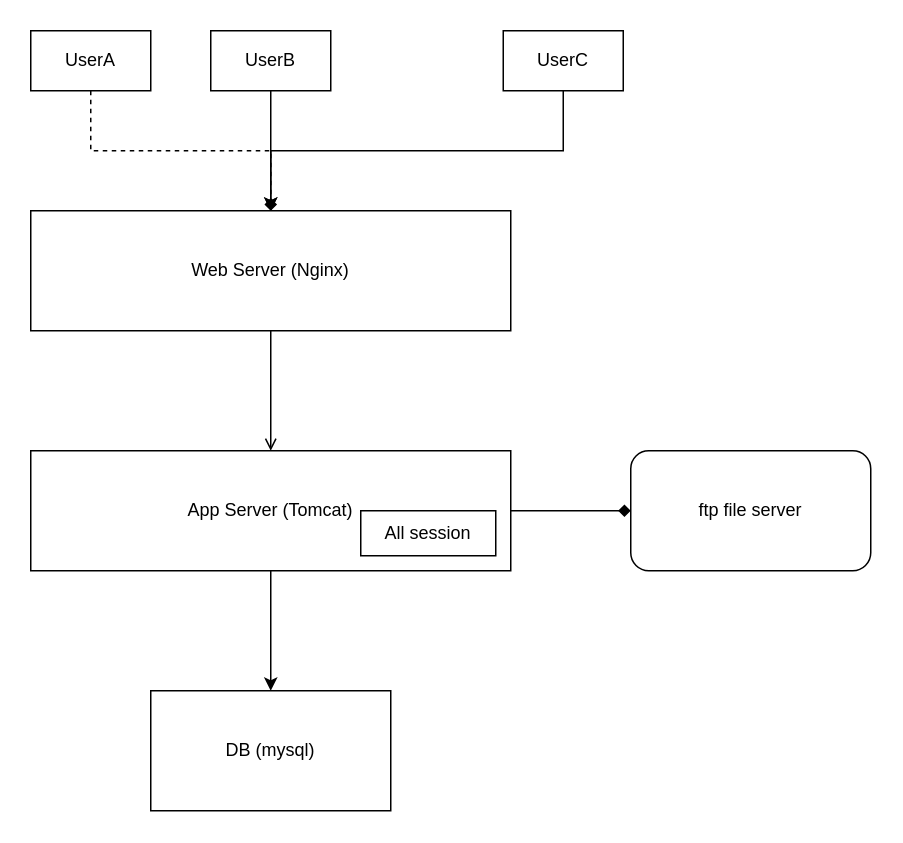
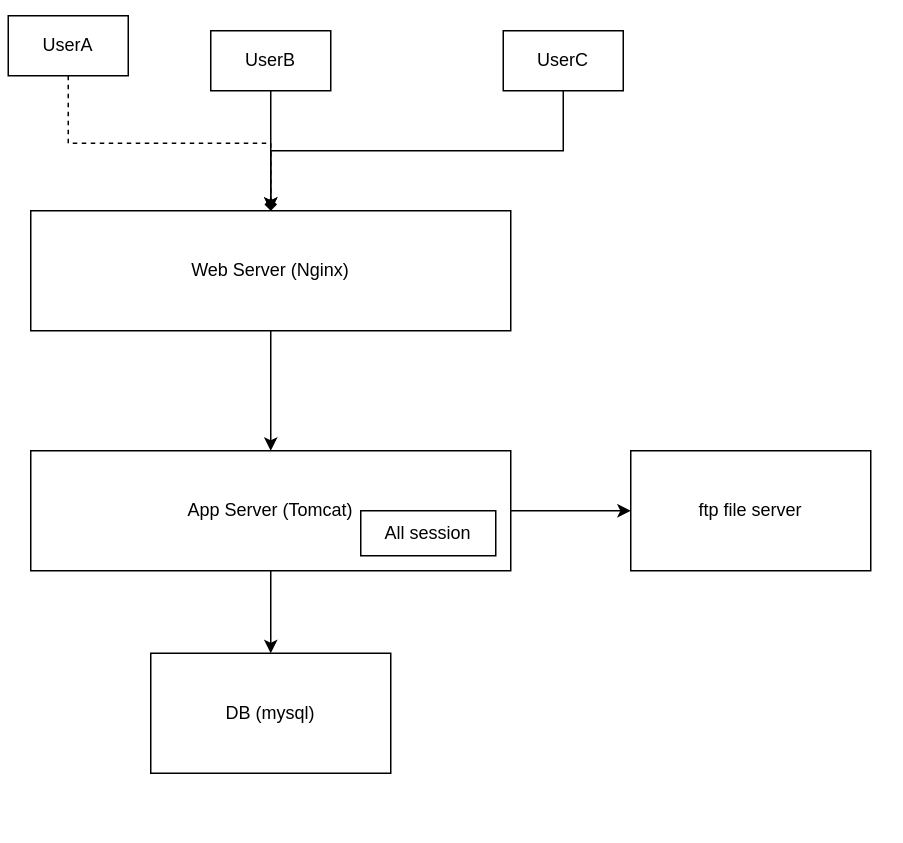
- <mxCell id="3" value="UserA" style="rounded=0;whiteSpace=wrap;html=1;" parent="1" vertex="1"><mxGeometry x="20" y="20" width="80" height="40" as="geometry" /></mxCell>
+ <mxCell id="3" value="UserA" style="rounded=0;whiteSpace=wrap;html=1;" parent="1" vertex="1"><mxGeometry x="5" y="10" width="80" height="40" as="geometry" /></mxCell>
- <mxCell id="8" value="" style="edgeStyle=orthogonalEdgeStyle;rounded=0;orthogonalLoop=1;jettySize=auto;html=1;endArrow=open;" parent="1" source="9" target="12" edge="1"><mxGeometry relative="1" as="geometry" /></mxCell>
+ <mxCell id="8" value="" style="edgeStyle=orthogonalEdgeStyle;rounded=0;orthogonalLoop=1;jettySize=auto;html=1;" parent="1" source="9" target="12" edge="1"><mxGeometry relative="1" as="geometry" /></mxCell>
- <mxCell id="11" value="" style="edgeStyle=orthogonalEdgeStyle;rounded=0;orthogonalLoop=1;jettySize=auto;html=1;endArrow=diamond;" parent="1" source="12" target="14" edge="1"><mxGeometry relative="1" as="geometry" /></mxCell>
+ <mxCell id="11" value="" style="edgeStyle=orthogonalEdgeStyle;rounded=0;orthogonalLoop=1;jettySize=auto;html=1;" parent="1" source="12" target="14" edge="1"><mxGeometry relative="1" as="geometry" /></mxCell>
- <mxCell id="14" value="ftp file server" style="whiteSpace=wrap;html=1;rounded=1;" parent="1" vertex="1"><mxGeometry x="420" y="300" width="160" height="80" as="geometry" /></mxCell>
+ <mxCell id="14" value="ftp file server" style="rounded=0;whiteSpace=wrap;html=1;" parent="1" vertex="1"><mxGeometry x="420" y="300" width="160" height="80" as="geometry" /></mxCell>
- <mxCell id="13" value="DB (mysql)" style="rounded=0;whiteSpace=wrap;html=1;" parent="1" vertex="1"><mxGeometry x="100" y="460" width="160" height="80" as="geometry" /></mxCell>
+ <mxCell id="13" value="DB (mysql)" style="rounded=0;whiteSpace=wrap;html=1;" parent="1" vertex="1"><mxGeometry x="100" y="435" width="160" height="80" as="geometry" /></mxCell>
